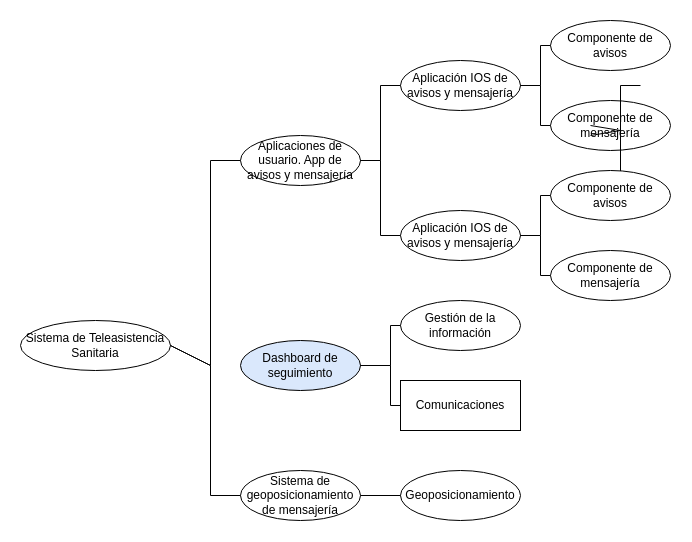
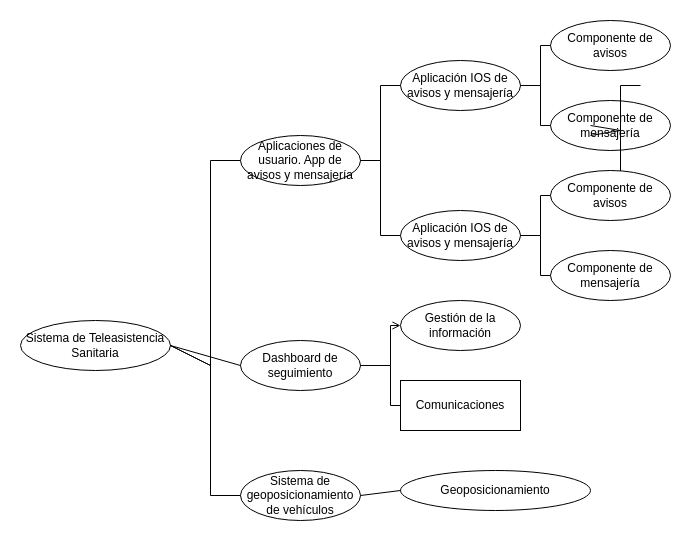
- <mxCell id="19" value="" style="endArrow=none;html=1;rounded=0;entryX=0;entryY=0.5;entryDx=0;entryDy=0;exitX=1;exitY=0.5;exitDx=0;exitDy=0;" edge="1" parent="1" source="6" target="7"><mxGeometry width="50" height="50" relative="1" as="geometry"><mxPoint x="270" y="360" as="sourcePoint" /><mxPoint x="320" y="310" as="targetPoint" /><Array as="points"><mxPoint x="390" y="365" /><mxPoint x="390" y="325" /></Array></mxGeometry></mxCell>
+ <mxCell id="19" value="" style="endArrow=open;html=1;rounded=0;entryX=0;entryY=0.5;entryDx=0;entryDy=0;exitX=1;exitY=0.5;exitDx=0;exitDy=0;" edge="1" parent="1" source="6" target="7"><mxGeometry width="50" height="50" relative="1" as="geometry"><mxPoint x="270" y="360" as="sourcePoint" /><mxPoint x="320" y="310" as="targetPoint" /><Array as="points"><mxPoint x="390" y="365" /><mxPoint x="390" y="325" /></Array></mxGeometry></mxCell>
+ <mxCell id="18" value="" style="endArrow=none;html=1;rounded=0;entryX=0;entryY=0.5;entryDx=0;entryDy=0;exitX=1;exitY=0.5;exitDx=0;exitDy=0;" edge="1" parent="1" source="2" target="6"><mxGeometry width="50" height="50" relative="1" as="geometry"><mxPoint x="270" y="500" as="sourcePoint" /><mxPoint x="320" y="450" as="targetPoint" /></mxGeometry></mxCell>
- <mxCell id="6" value="Dashboard de seguimiento" style="ellipse;whiteSpace=wrap;html=1;fillColor=#dae8fc;" parent="1" vertex="1"><mxGeometry x="240" y="340" width="120" height="50" as="geometry" /></mxCell>
+ <mxCell id="6" value="Dashboard de seguimiento" style="ellipse;whiteSpace=wrap;html=1;" parent="1" vertex="1"><mxGeometry x="240" y="340" width="120" height="50" as="geometry" /></mxCell>
- <mxCell id="12" value="Sistema de geoposicionamiento de mensajería" style="ellipse;whiteSpace=wrap;html=1;" parent="1" vertex="1"><mxGeometry x="240" y="470" width="120" height="50" as="geometry" /></mxCell>
+ <mxCell id="12" value="Sistema de geoposicionamiento de vehículos" style="ellipse;whiteSpace=wrap;html=1;" parent="1" vertex="1"><mxGeometry x="240" y="470" width="120" height="50" as="geometry" /></mxCell>
- <mxCell id="13" value="Geoposicionamiento" style="ellipse;whiteSpace=wrap;html=1;" parent="1" vertex="1"><mxGeometry x="400" y="470" width="120" height="50" as="geometry" /></mxCell>
+ <mxCell id="13" value="Geoposicionamiento" style="ellipse;whiteSpace=wrap;html=1;" parent="1" vertex="1"><mxGeometry x="400" y="470" width="190" height="40" as="geometry" /></mxCell>
